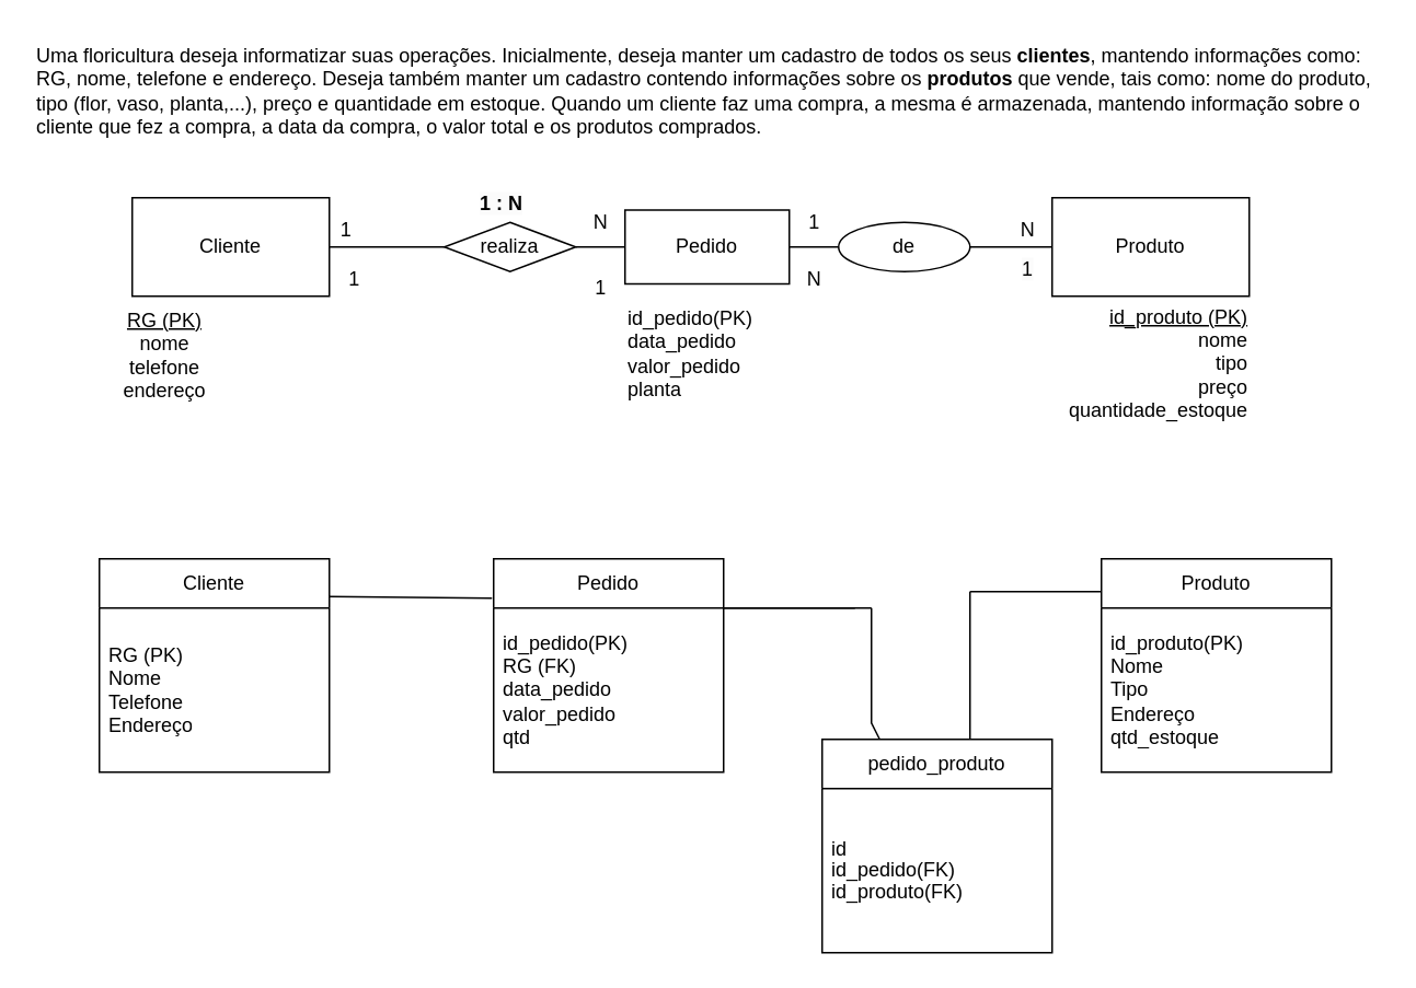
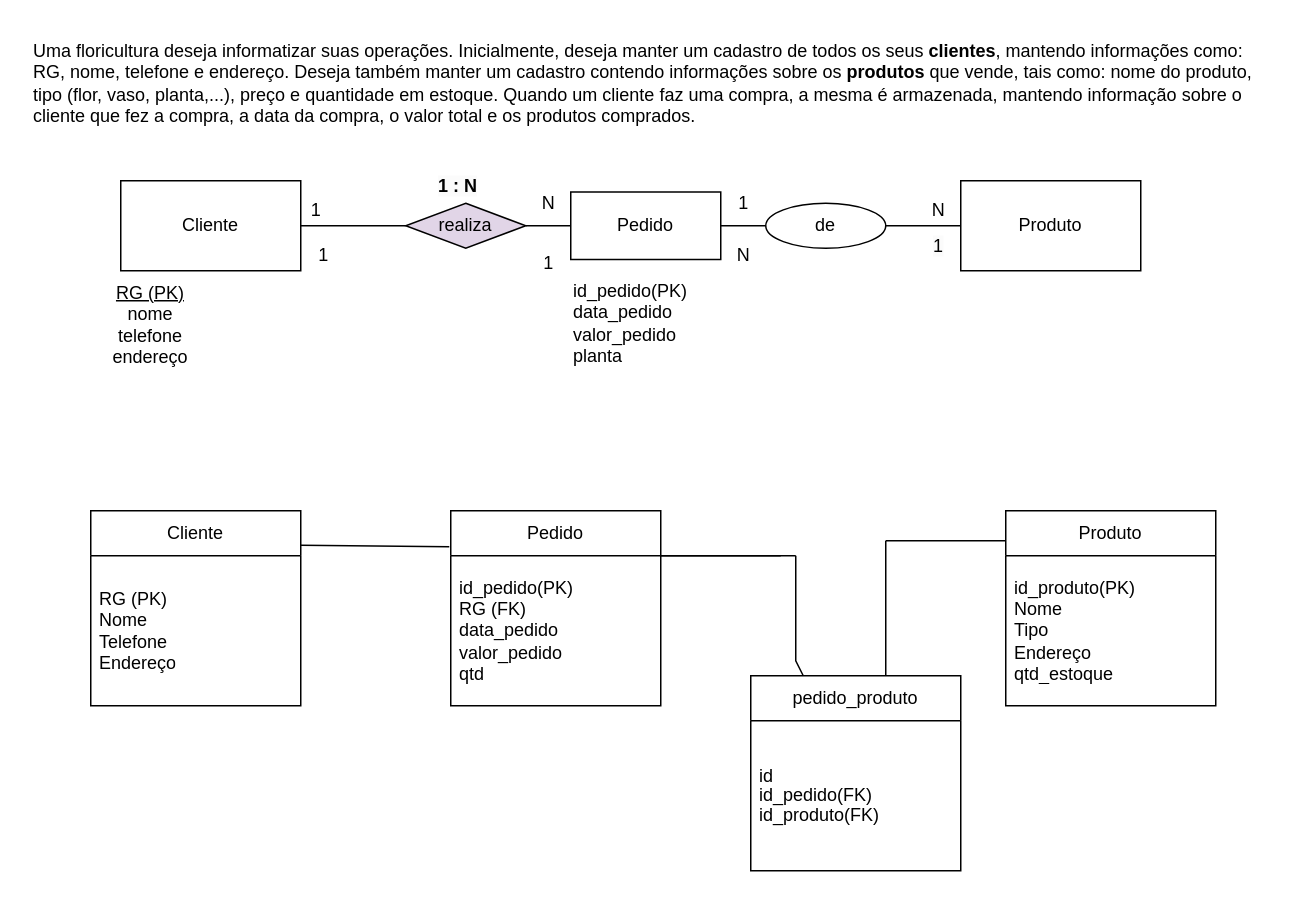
- <mxCell id="5" value="&lt;font style=&quot;vertical-align: inherit;&quot;&gt;&lt;font style=&quot;vertical-align: inherit;&quot;&gt;&lt;font style=&quot;vertical-align: inherit;&quot;&gt;&lt;font style=&quot;vertical-align: inherit;&quot;&gt;realiza&lt;/font&gt;&lt;/font&gt;&lt;/font&gt;&lt;/font&gt;" style="rhombus;whiteSpace=wrap;html=1;" vertex="1" parent="1"><mxGeometry x="270" y="135" width="80" height="30" as="geometry" /></mxCell>
+ <mxCell id="5" value="&lt;font style=&quot;vertical-align: inherit;&quot;&gt;&lt;font style=&quot;vertical-align: inherit;&quot;&gt;&lt;font style=&quot;vertical-align: inherit;&quot;&gt;&lt;font style=&quot;vertical-align: inherit;&quot;&gt;realiza&lt;/font&gt;&lt;/font&gt;&lt;/font&gt;&lt;/font&gt;" style="rhombus;whiteSpace=wrap;html=1;fillColor=#e1d5e7;" vertex="1" parent="1"><mxGeometry x="270" y="135" width="80" height="30" as="geometry" /></mxCell>
- <mxCell id="9" value="&lt;div style=&quot;text-align: right;&quot;&gt;&lt;u style=&quot;background-color: initial;&quot;&gt;&lt;font style=&quot;vertical-align: inherit;&quot;&gt;&lt;font style=&quot;vertical-align: inherit;&quot;&gt;id_produto (PK)&lt;/font&gt;&lt;/font&gt;&lt;/u&gt;&lt;/div&gt;&lt;font style=&quot;vertical-align: inherit;&quot;&gt;&lt;div style=&quot;text-align: right;&quot;&gt;&lt;span style=&quot;background-color: initial;&quot;&gt;nome&lt;/span&gt;&lt;/div&gt;&lt;font style=&quot;vertical-align: inherit;&quot;&gt;&lt;div style=&quot;text-align: right;&quot;&gt;&lt;span style=&quot;background-color: initial;&quot;&gt;tipo&lt;/span&gt;&lt;/div&gt;&lt;font style=&quot;vertical-align: inherit;&quot;&gt;&lt;div style=&quot;text-align: right;&quot;&gt;&lt;span style=&quot;background-color: initial;&quot;&gt;preço&lt;/span&gt;&lt;/div&gt;&lt;/font&gt;&lt;font style=&quot;vertical-align: inherit;&quot;&gt;&lt;div style=&quot;text-align: right;&quot;&gt;&lt;span style=&quot;background-color: initial;&quot;&gt;quantidade_estoque&lt;/span&gt;&lt;/div&gt;&lt;/font&gt;&lt;/font&gt;&lt;/font&gt;" style="text;html=1;strokeColor=none;fillColor=none;align=center;verticalAlign=middle;whiteSpace=wrap;rounded=0;" vertex="1" parent="1"><mxGeometry x="660" y="196" width="90" height="50" as="geometry" /></mxCell>
